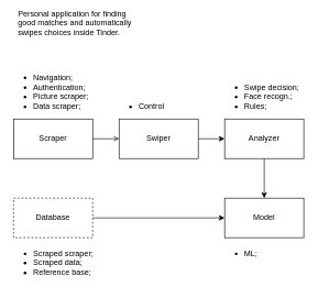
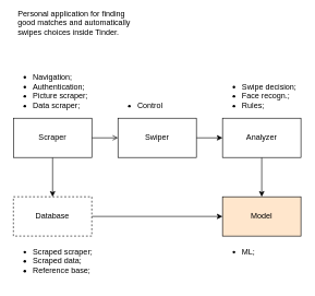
+ <mxCell id="2" style="edgeStyle=orthogonalEdgeStyle;rounded=0;orthogonalLoop=1;jettySize=auto;html=1;entryX=0.5;entryY=0;entryDx=0;entryDy=0;" edge="1" parent="1" source="4" target="10"><mxGeometry relative="1" as="geometry" /></mxCell>
- <mxCell id="11" value="Model" style="rounded=0;whiteSpace=wrap;html=1;" vertex="1" parent="1"><mxGeometry x="340" y="300" width="120" height="60" as="geometry" /></mxCell>
+ <mxCell id="11" value="Model" style="rounded=0;whiteSpace=wrap;html=1;fillColor=#ffe6cc;" vertex="1" parent="1"><mxGeometry x="340" y="300" width="120" height="60" as="geometry" /></mxCell>
